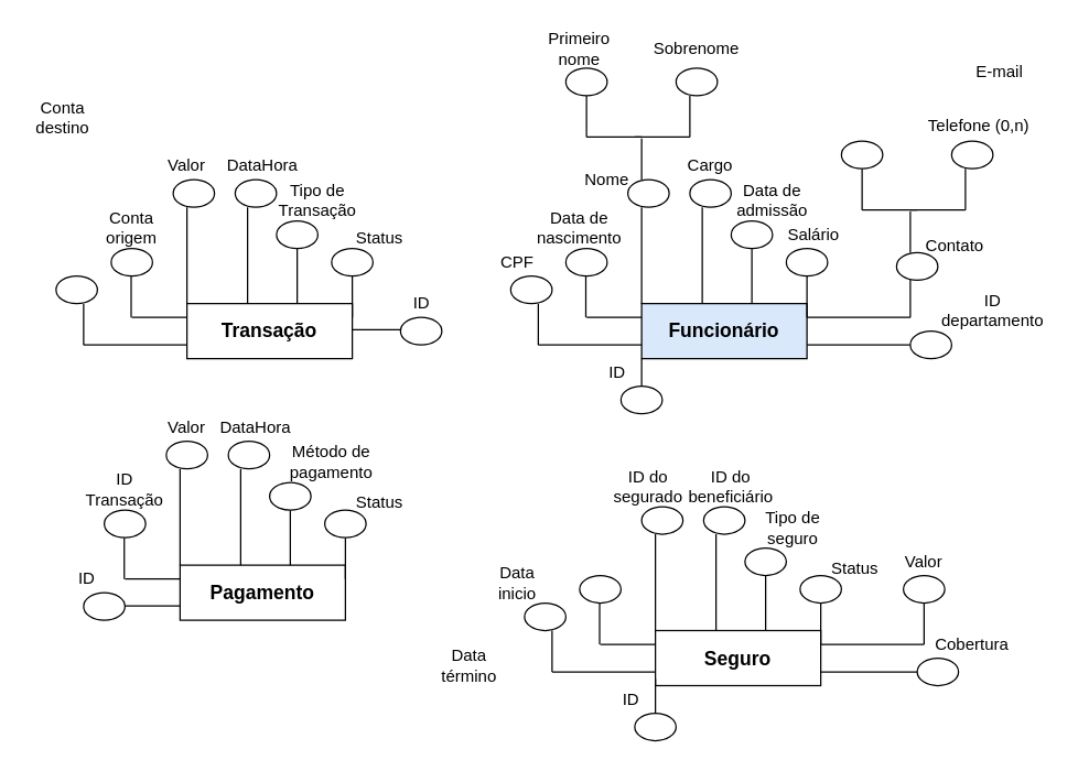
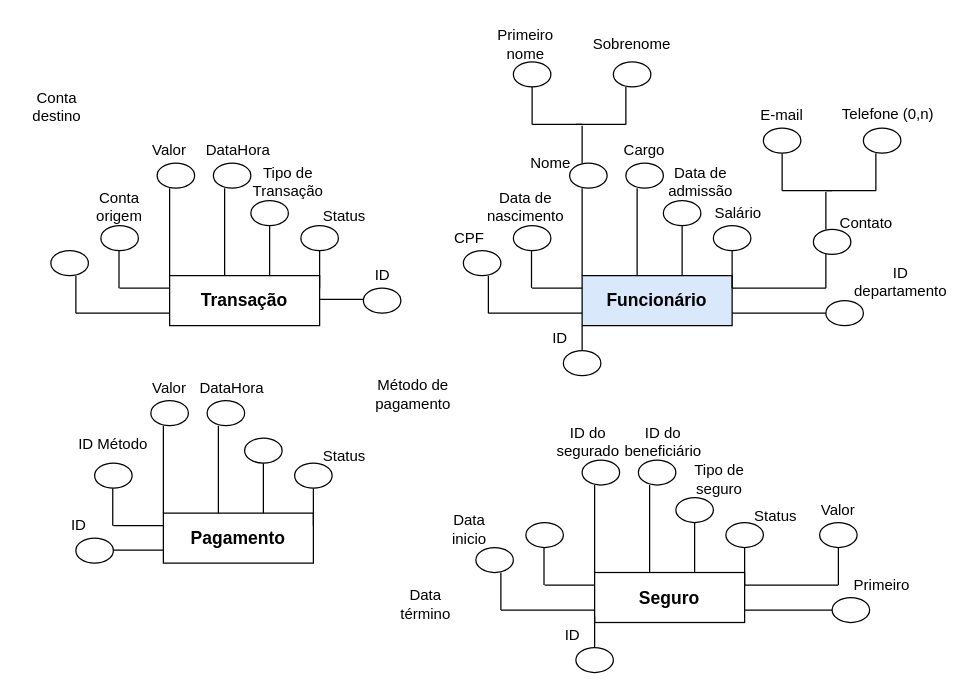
- <mxCell id="64" value="E-mail" style="text;html=1;align=center;verticalAlign=middle;whiteSpace=wrap;rounded=0;" vertex="1" parent="1"><mxGeometry x="705" y="41" width="40" height="21" as="geometry" /></mxCell>
+ <mxCell id="64" value="E-mail" style="text;html=1;align=center;verticalAlign=middle;whiteSpace=wrap;rounded=0;" vertex="1" parent="1"><mxGeometry x="605" y="81" width="40" height="21" as="geometry" /></mxCell>
- <mxCell id="78" value="Método de pagamento" style="text;html=1;align=center;verticalAlign=middle;whiteSpace=wrap;rounded=0;" vertex="1" parent="1"><mxGeometry x="205" y="320" width="70" height="30" as="geometry" /></mxCell>
+ <mxCell id="78" value="Método de pagamento" style="text;html=1;align=center;verticalAlign=middle;whiteSpace=wrap;rounded=0;" vertex="1" parent="1"><mxGeometry x="295" y="300" width="70" height="30" as="geometry" /></mxCell>
- <mxCell id="85" value="ID Transação" style="text;html=1;align=center;verticalAlign=middle;whiteSpace=wrap;rounded=0;" vertex="1" parent="1"><mxGeometry x="60" y="340" width="60" height="30" as="geometry" /></mxCell>
+ <mxCell id="85" value="ID Método" style="text;html=1;align=center;verticalAlign=middle;whiteSpace=wrap;rounded=0;" vertex="1" parent="1"><mxGeometry x="60" y="340" width="60" height="30" as="geometry" /></mxCell>
- <mxCell id="113" value="Cobertura" style="text;html=1;align=center;verticalAlign=middle;whiteSpace=wrap;rounded=0;" vertex="1" parent="1"><mxGeometry x="680" y="457.5" width="50" height="20" as="geometry" /></mxCell>
+ <mxCell id="113" value="Primeiro" style="text;html=1;align=center;verticalAlign=middle;whiteSpace=wrap;rounded=0;" vertex="1" parent="1"><mxGeometry x="680" y="457.5" width="50" height="20" as="geometry" /></mxCell>
